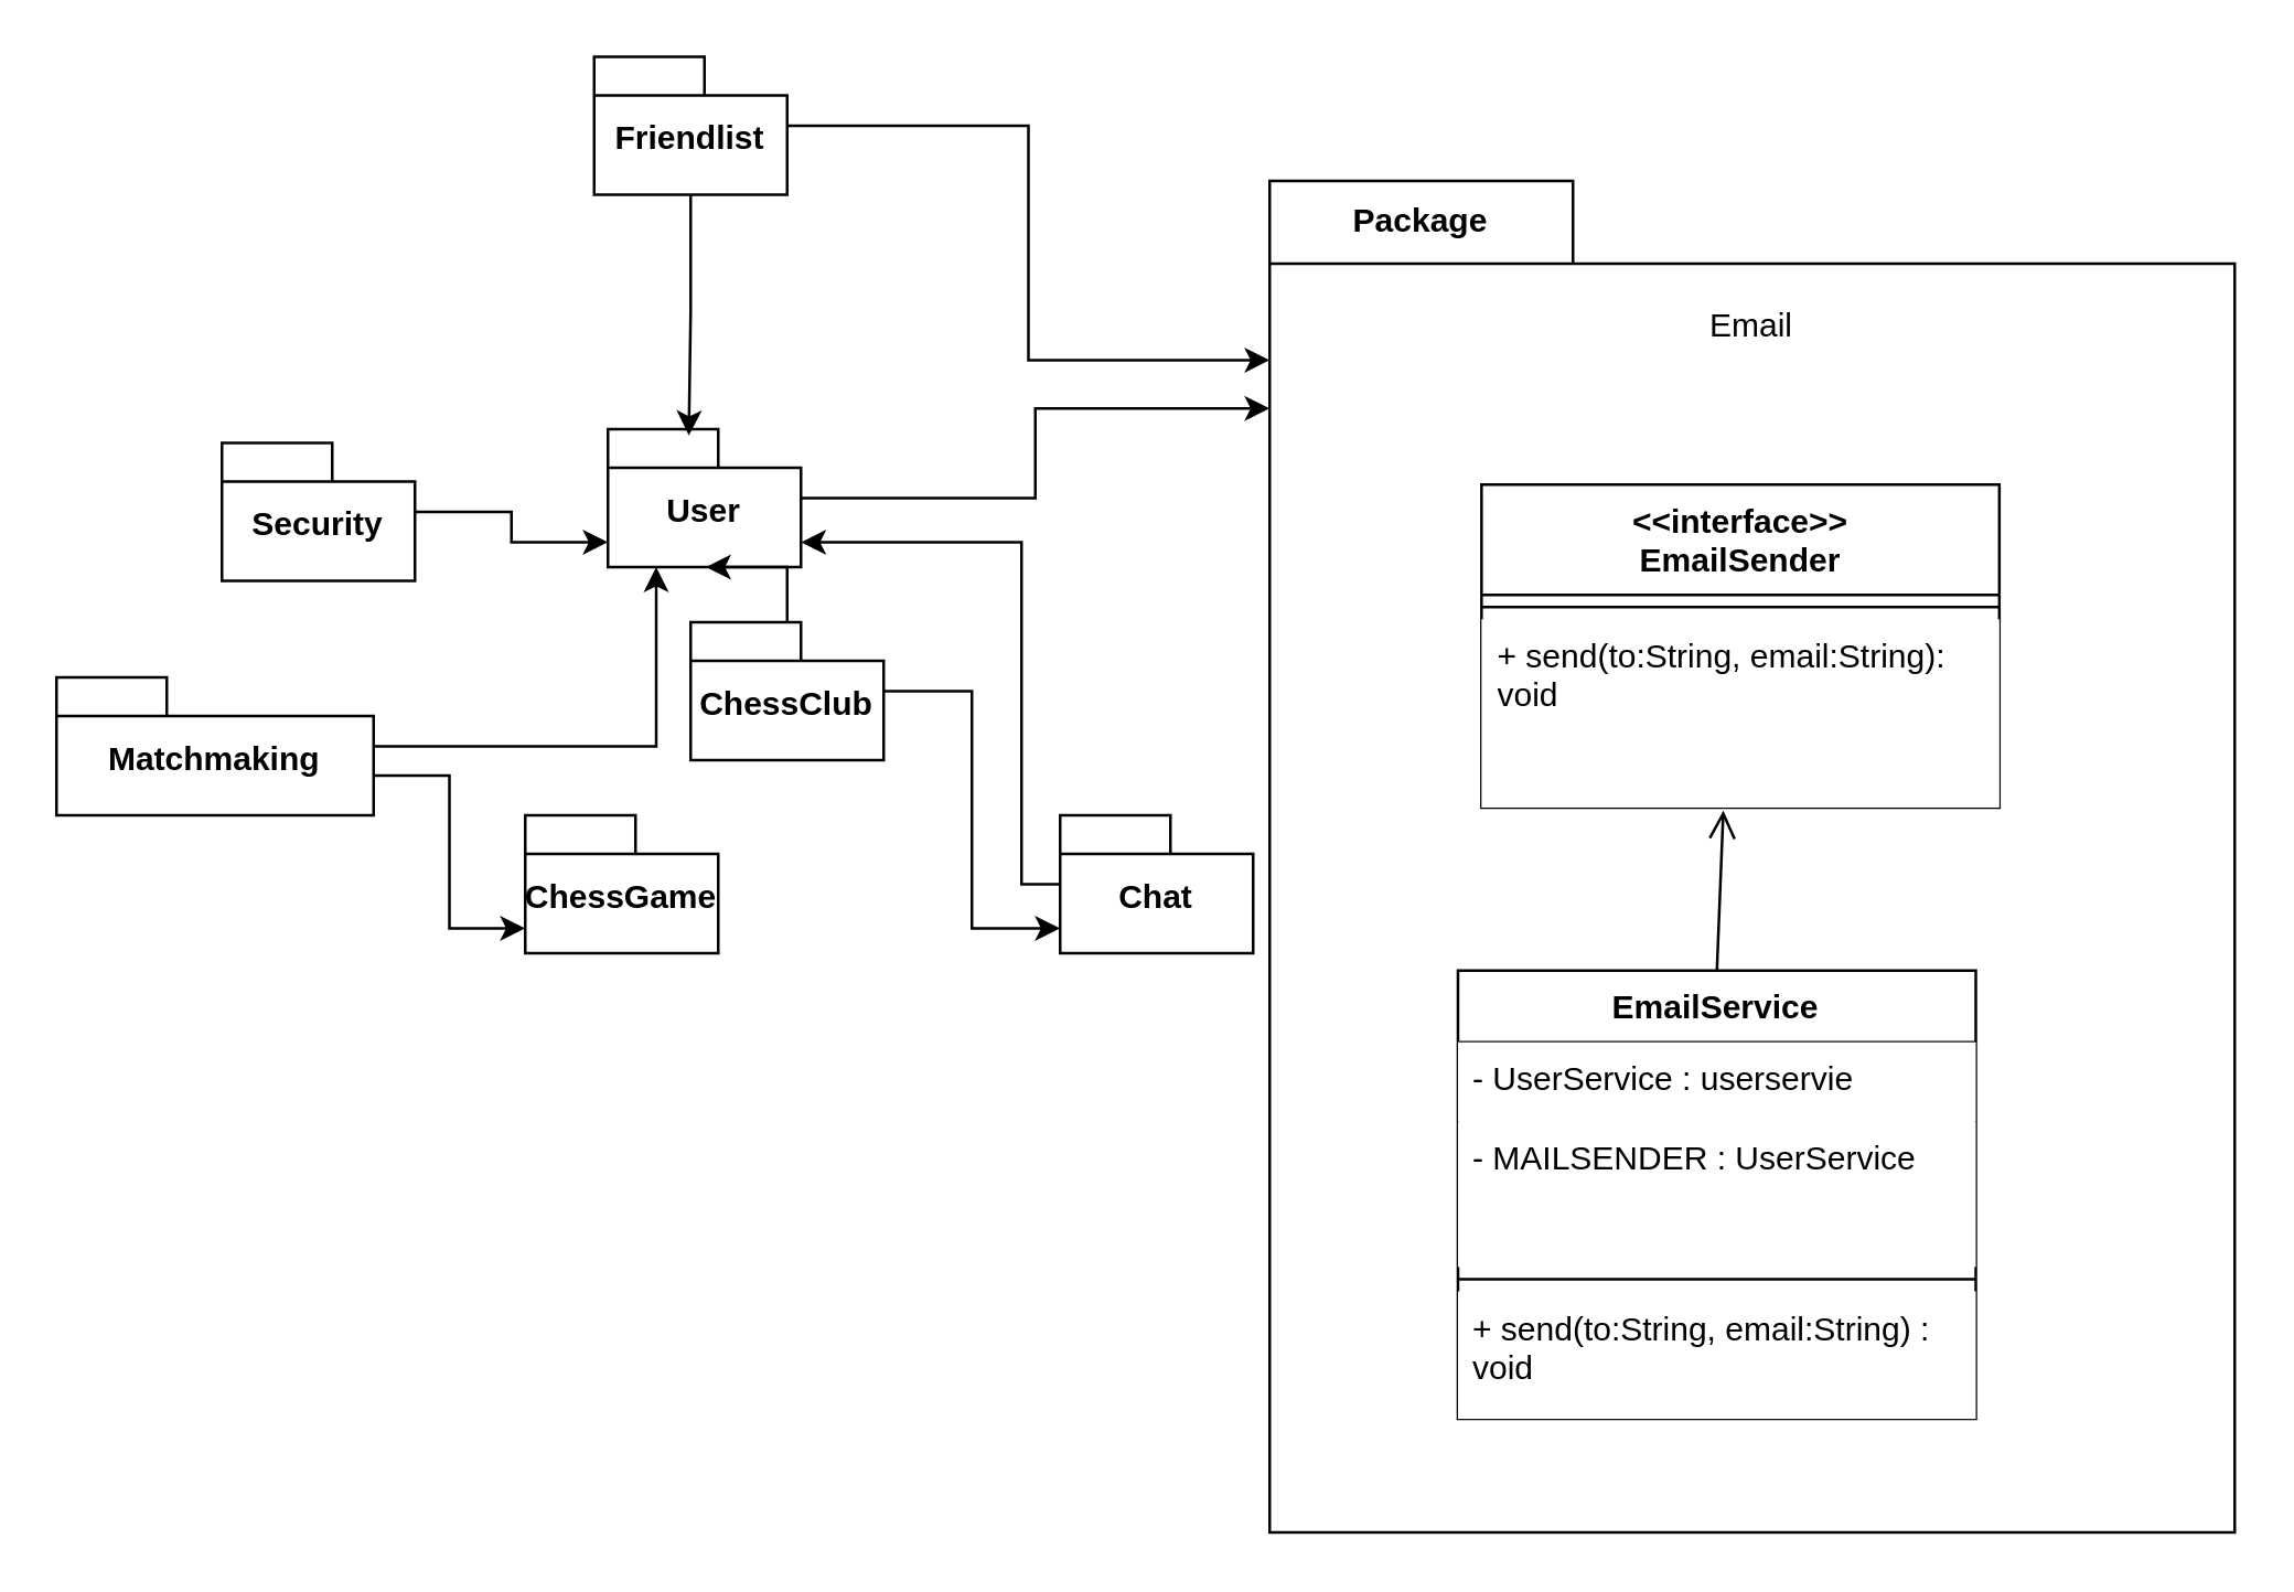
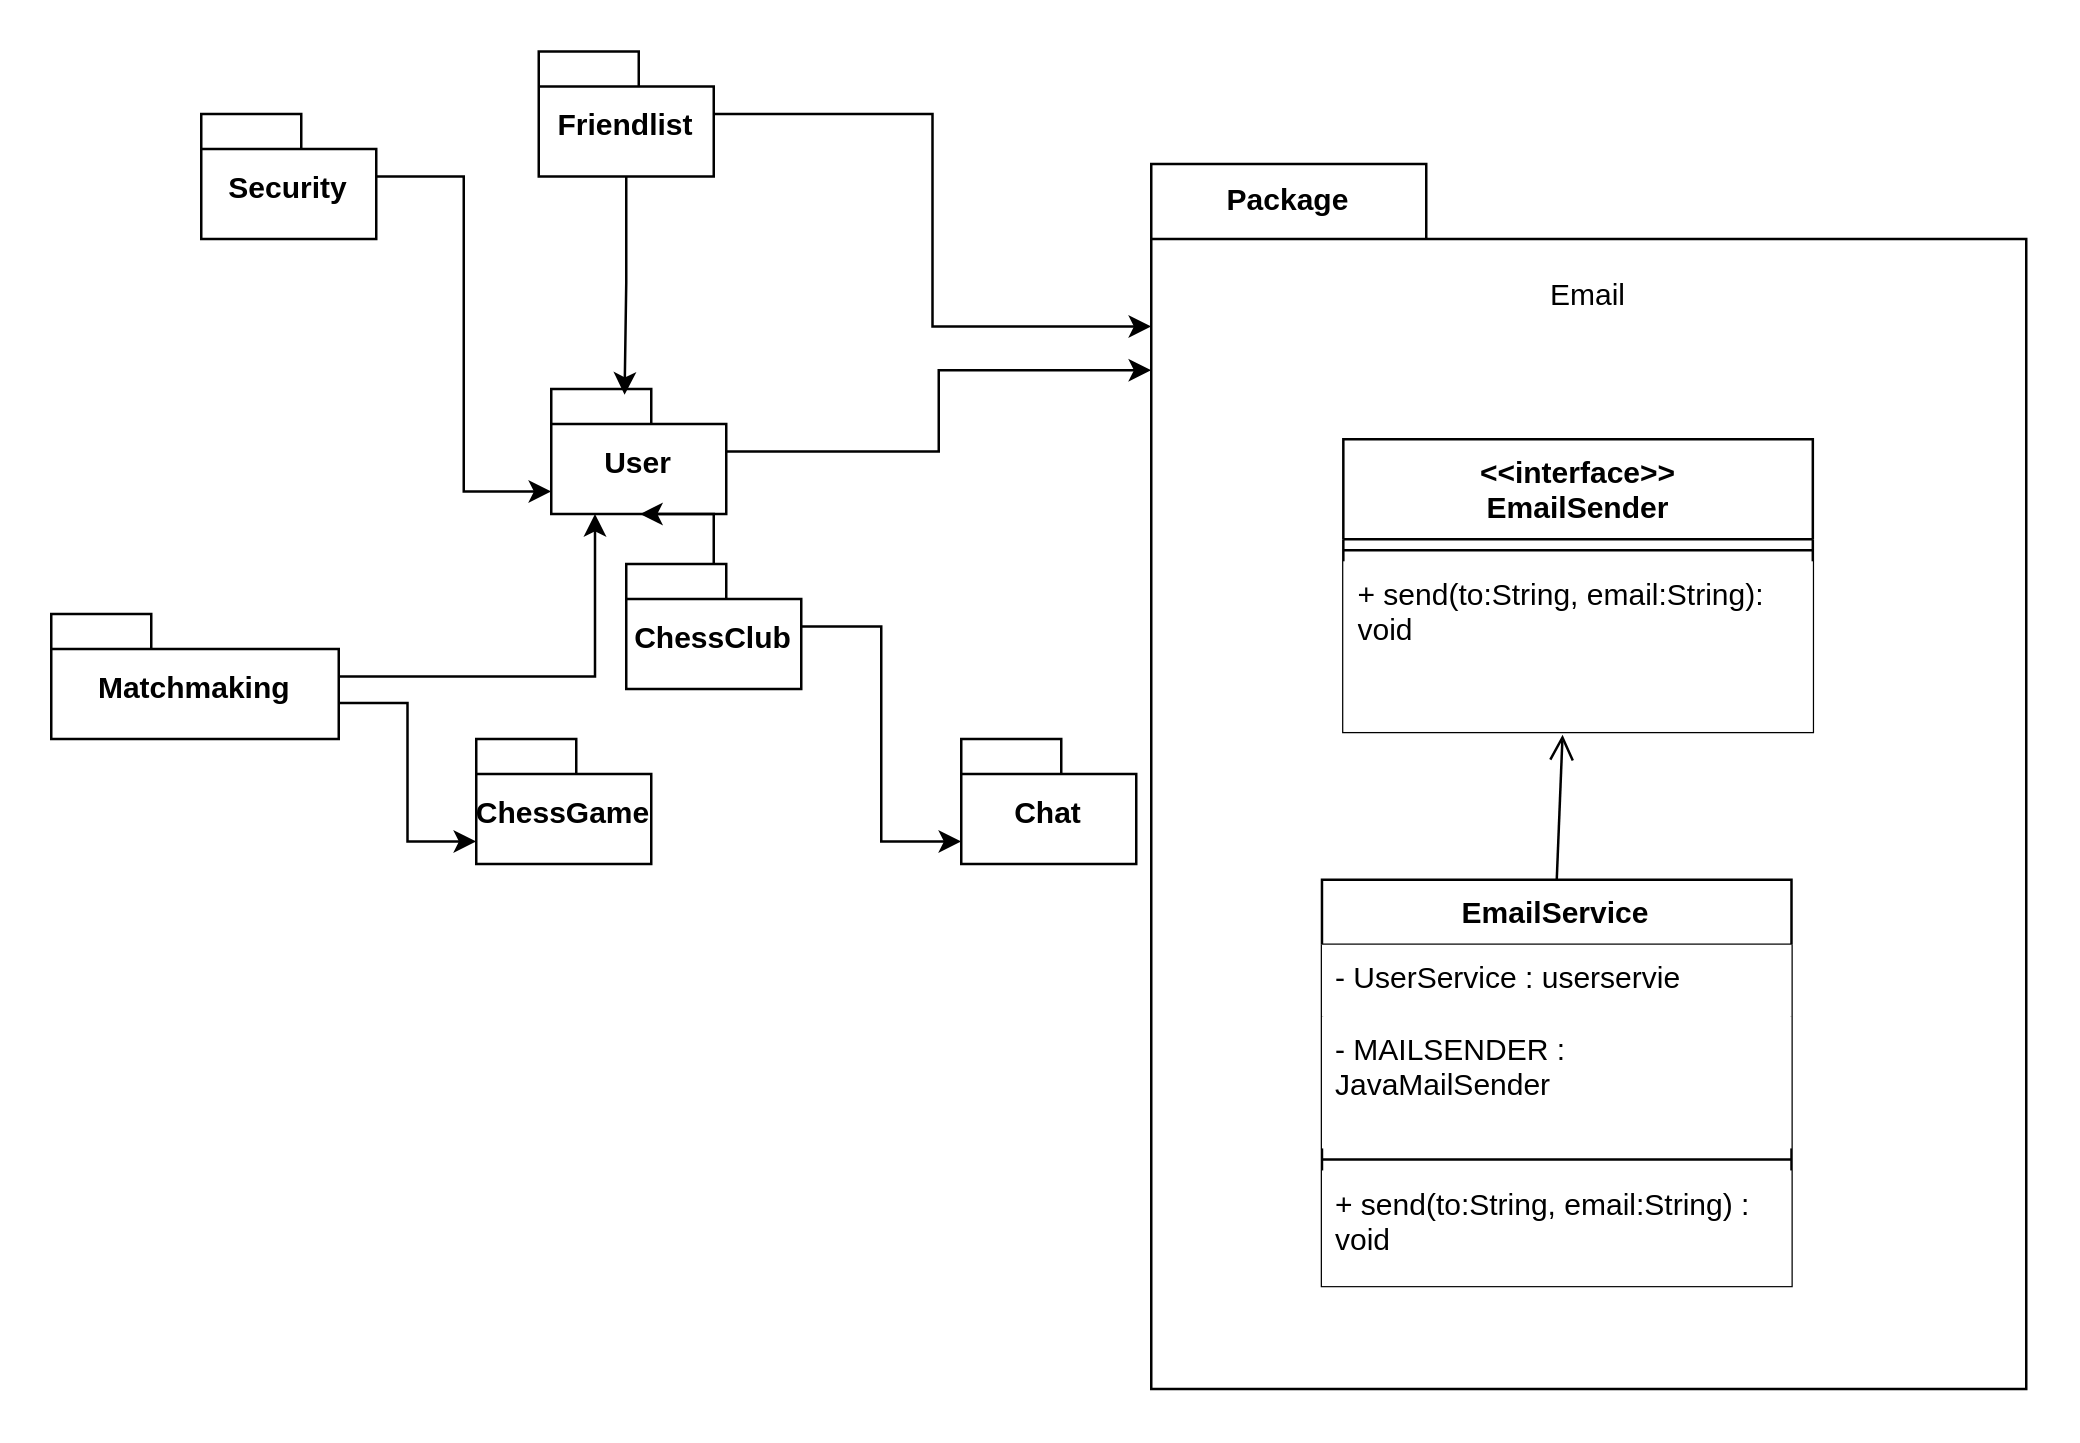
- <mxCell id="2" value="Security" style="shape=folder;fontStyle=1;spacingTop=10;tabWidth=40;tabHeight=14;tabPosition=left;html=1;whiteSpace=wrap;strokeColor=#000000;" parent="1" vertex="1"><mxGeometry x="80" y="160" width="70" height="50" as="geometry" /></mxCell>
+ <mxCell id="2" value="Security" style="shape=folder;fontStyle=1;spacingTop=10;tabWidth=40;tabHeight=14;tabPosition=left;html=1;whiteSpace=wrap;strokeColor=#000000;" parent="1" vertex="1"><mxGeometry x="80" y="45" width="70" height="50" as="geometry" /></mxCell>
- <mxCell id="11" style="edgeStyle=orthogonalEdgeStyle;rounded=0;orthogonalLoop=1;jettySize=auto;html=1;entryX=0;entryY=0;entryDx=70;entryDy=41;entryPerimeter=0;" parent="1" source="4" target="6" edge="1"><mxGeometry relative="1" as="geometry"><Array as="points"><mxPoint x="370" y="320" /><mxPoint x="370" y="196" /></Array></mxGeometry></mxCell>
- <mxCell id="25" value="- MAILSENDER : UserService" style="text;strokeColor=none;fillColor=#FFFFFF;align=left;verticalAlign=top;spacingLeft=4;spacingRight=4;overflow=hidden;rotatable=0;points=[[0,0.5],[1,0.5]];portConstraint=eastwest;whiteSpace=wrap;html=1;" parent="23" vertex="1"><mxGeometry y="54.629" width="187.805" height="52.854" as="geometry" /></mxCell>
+ <mxCell id="25" value="- MAILSENDER : JavaMailSender" style="text;strokeColor=none;fillColor=#FFFFFF;align=left;verticalAlign=top;spacingLeft=4;spacingRight=4;overflow=hidden;rotatable=0;points=[[0,0.5],[1,0.5]];portConstraint=eastwest;whiteSpace=wrap;html=1;" parent="23" vertex="1"><mxGeometry y="54.629" width="187.805" height="52.854" as="geometry" /></mxCell>
